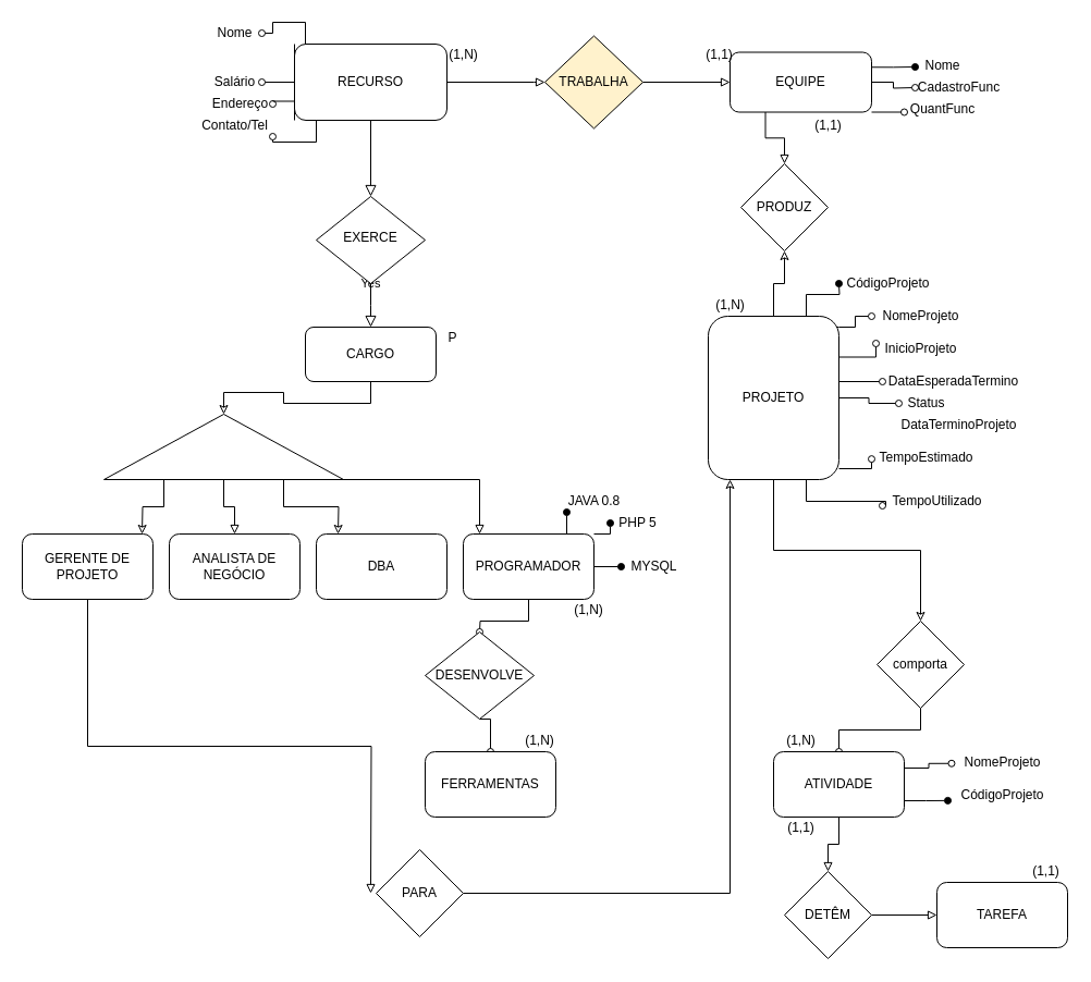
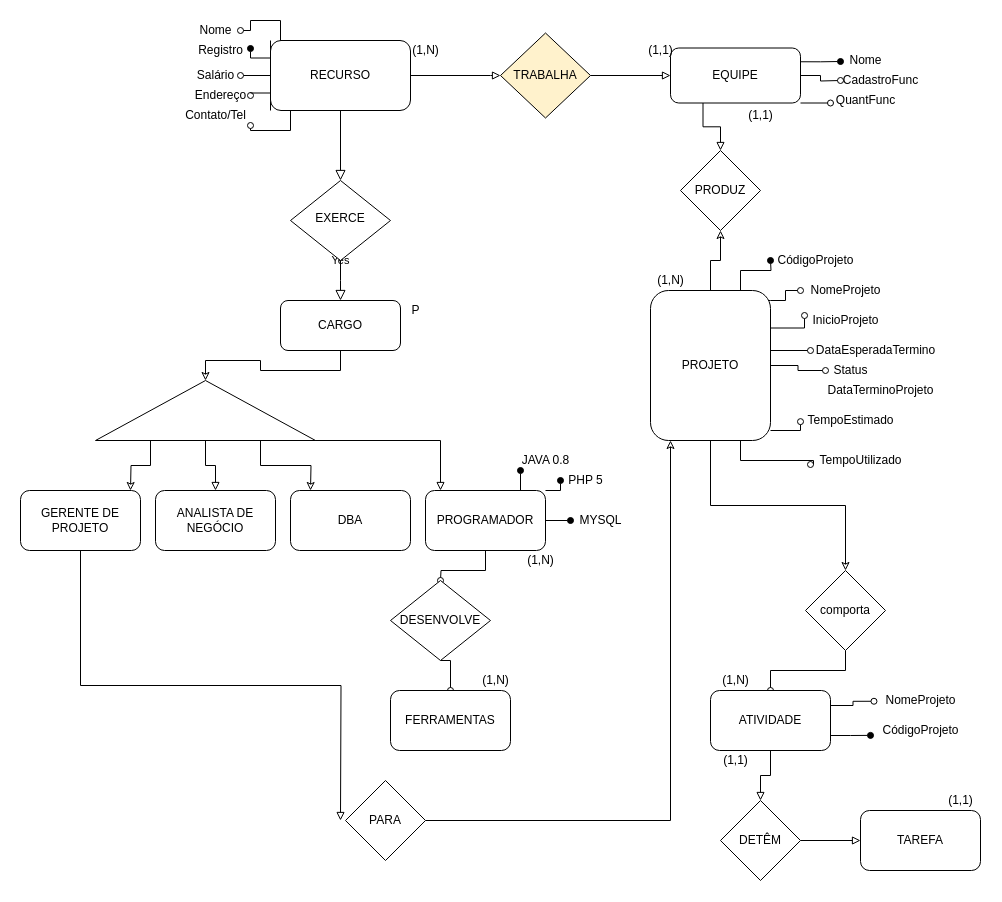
+ <mxCell id="20" value="Registro" style="text;html=1;align=center;verticalAlign=middle;resizable=0;points=[];autosize=1;" parent="1" vertex="1"><mxGeometry x="190" y="40" width="60" height="20" as="geometry" /></mxCell>
+ <mxCell id="3" style="edgeStyle=orthogonalEdgeStyle;rounded=0;orthogonalLoop=1;jettySize=auto;html=1;exitX=0;exitY=0.25;exitDx=0;exitDy=0;entryX=1;entryY=0.4;entryDx=0;entryDy=0;entryPerimeter=0;endArrow=oval;endFill=1;" parent="1" source="9" target="20" edge="1"><mxGeometry relative="1" as="geometry" /></mxCell>
